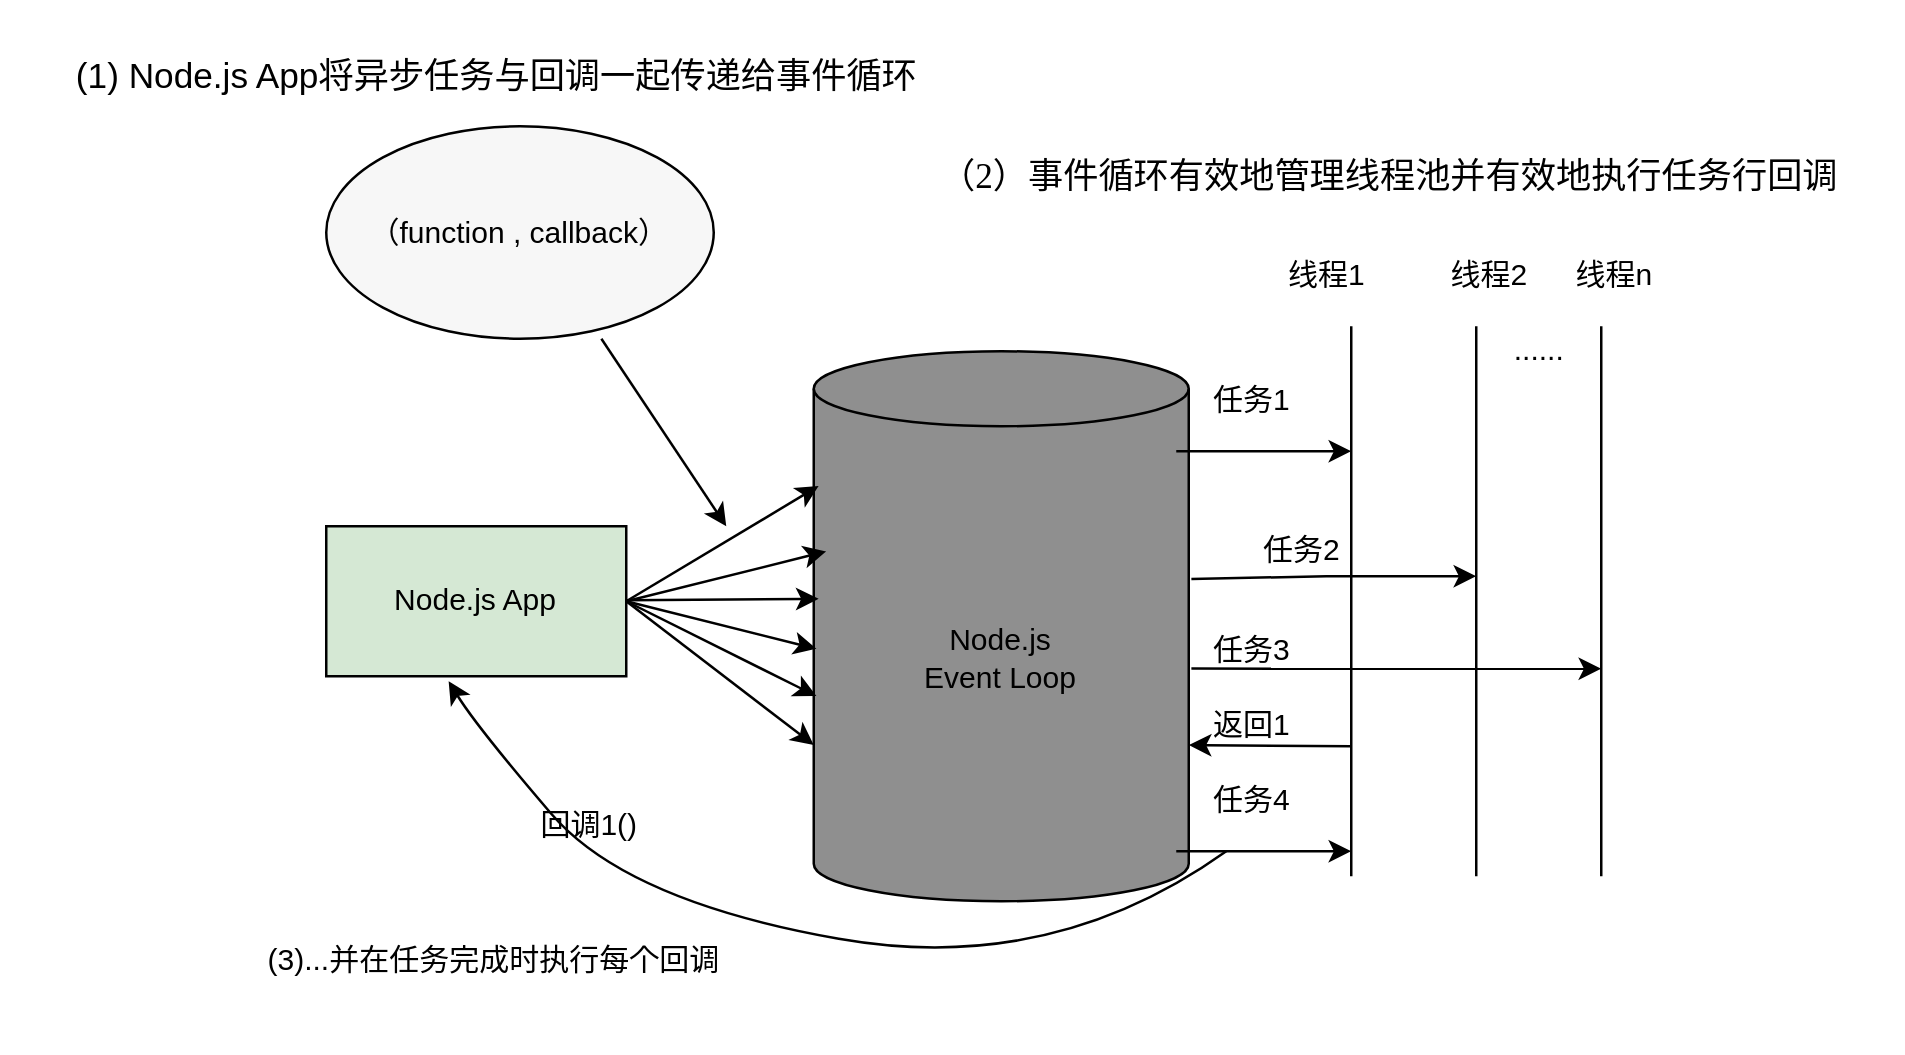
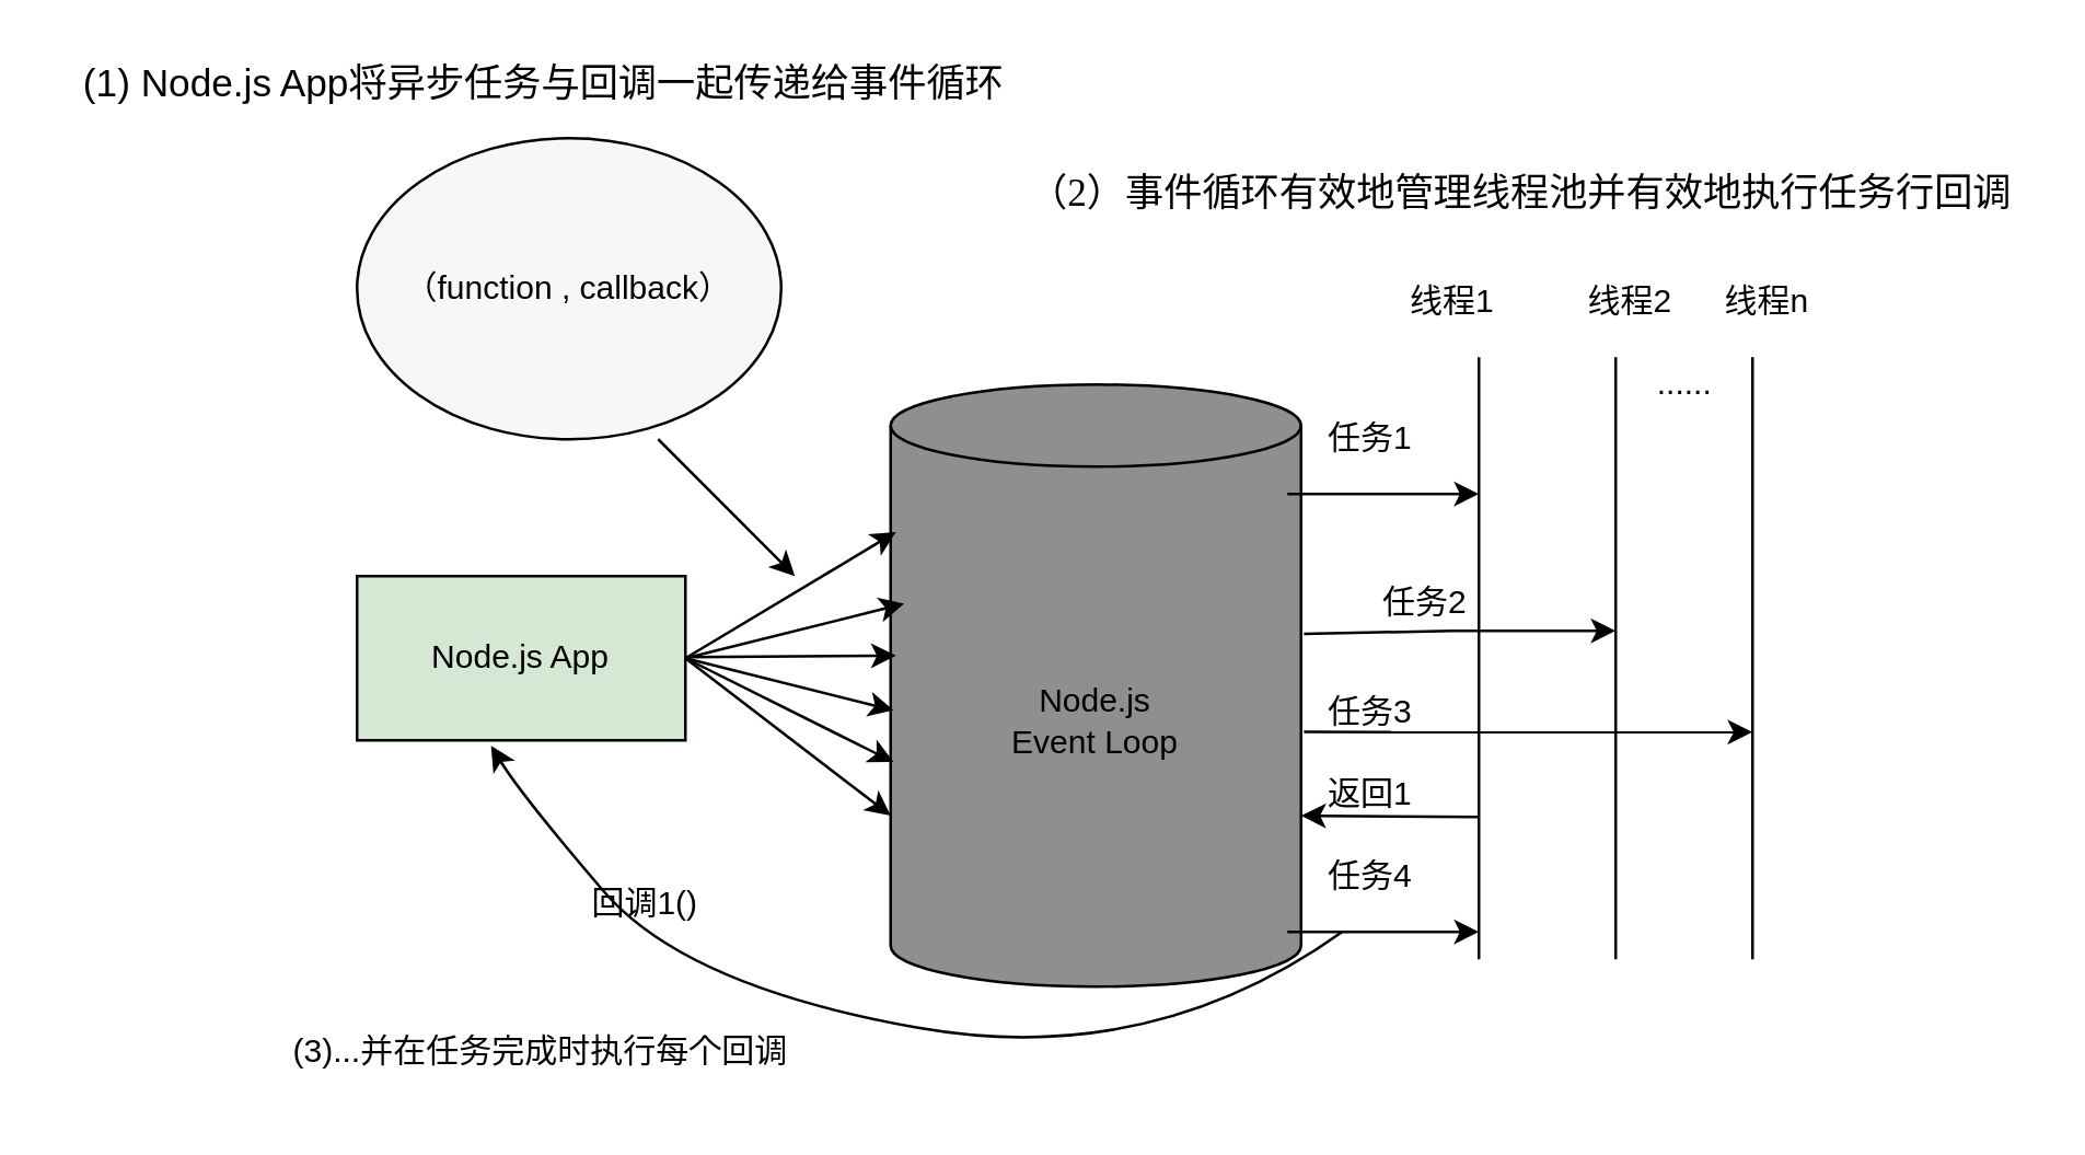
- <mxCell id="22" value="（function , callback）" style="ellipse;whiteSpace=wrap;html=1;fillColor=#F7F7F7;" parent="1" vertex="1"><mxGeometry x="130" y="50" width="155" height="85" as="geometry" /></mxCell>
+ <mxCell id="22" value="（function , callback）" style="ellipse;whiteSpace=wrap;html=1;fillColor=#F7F7F7;" parent="1" vertex="1"><mxGeometry x="130" y="50" width="155" height="110" as="geometry" /></mxCell>
